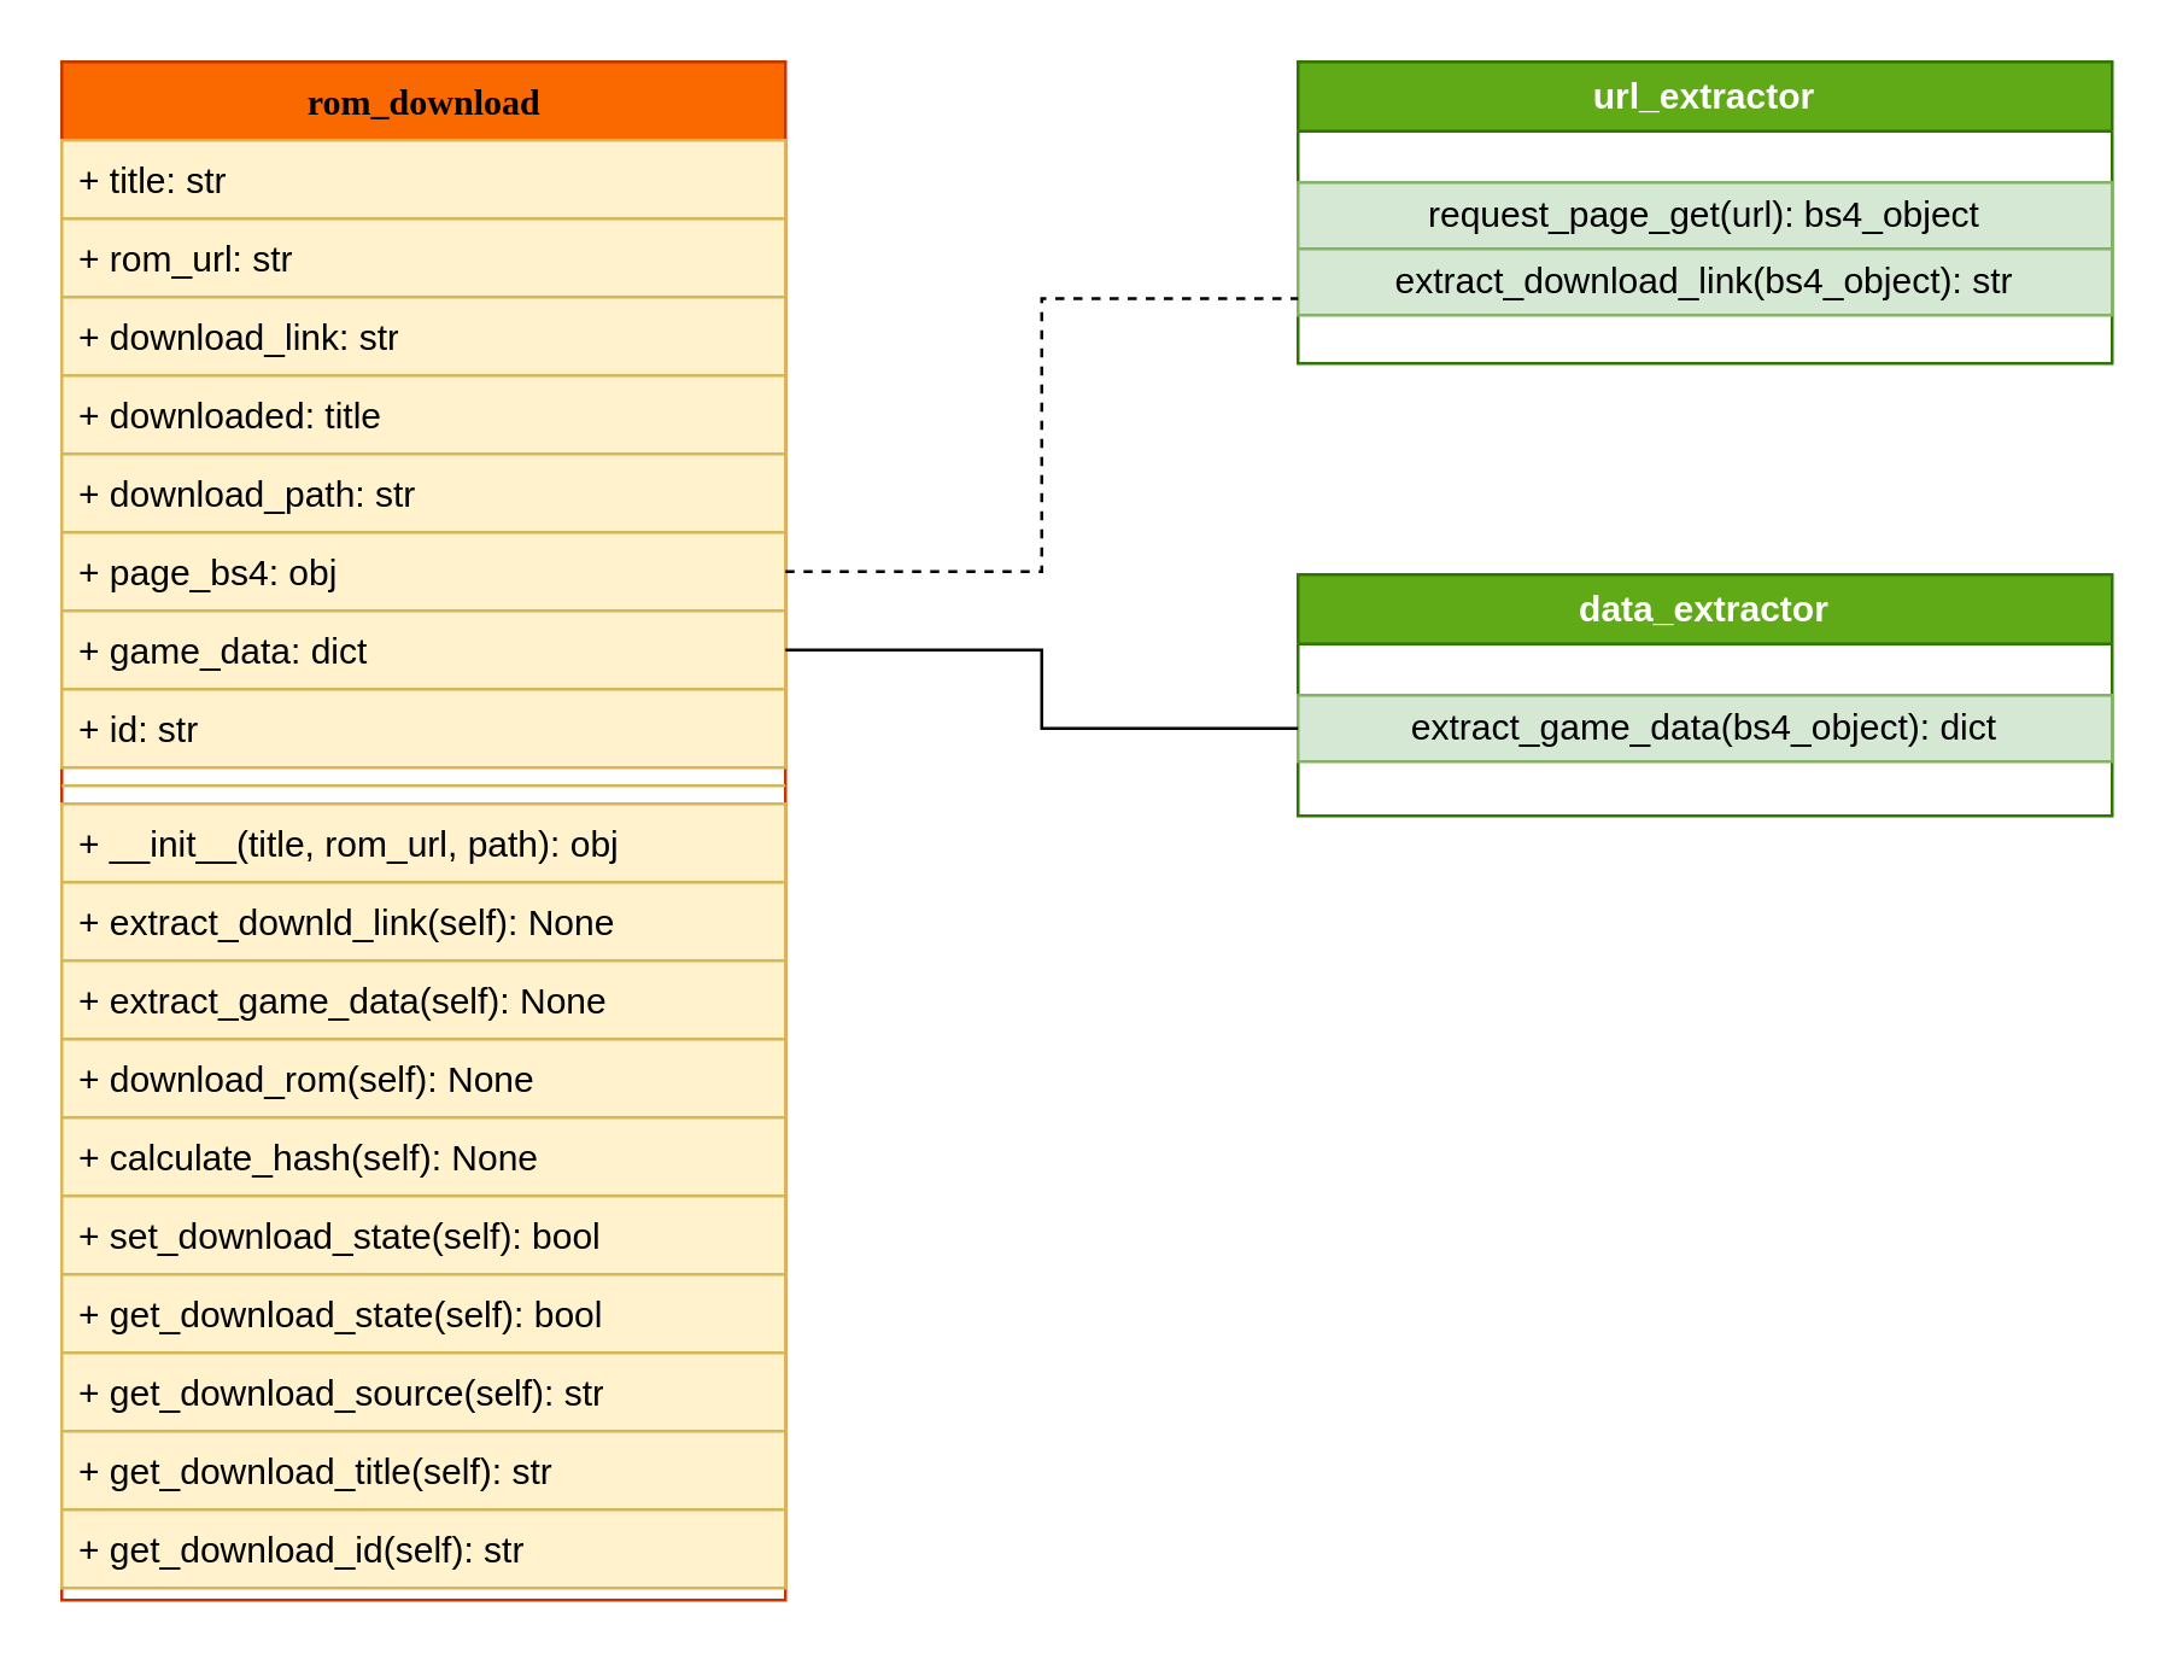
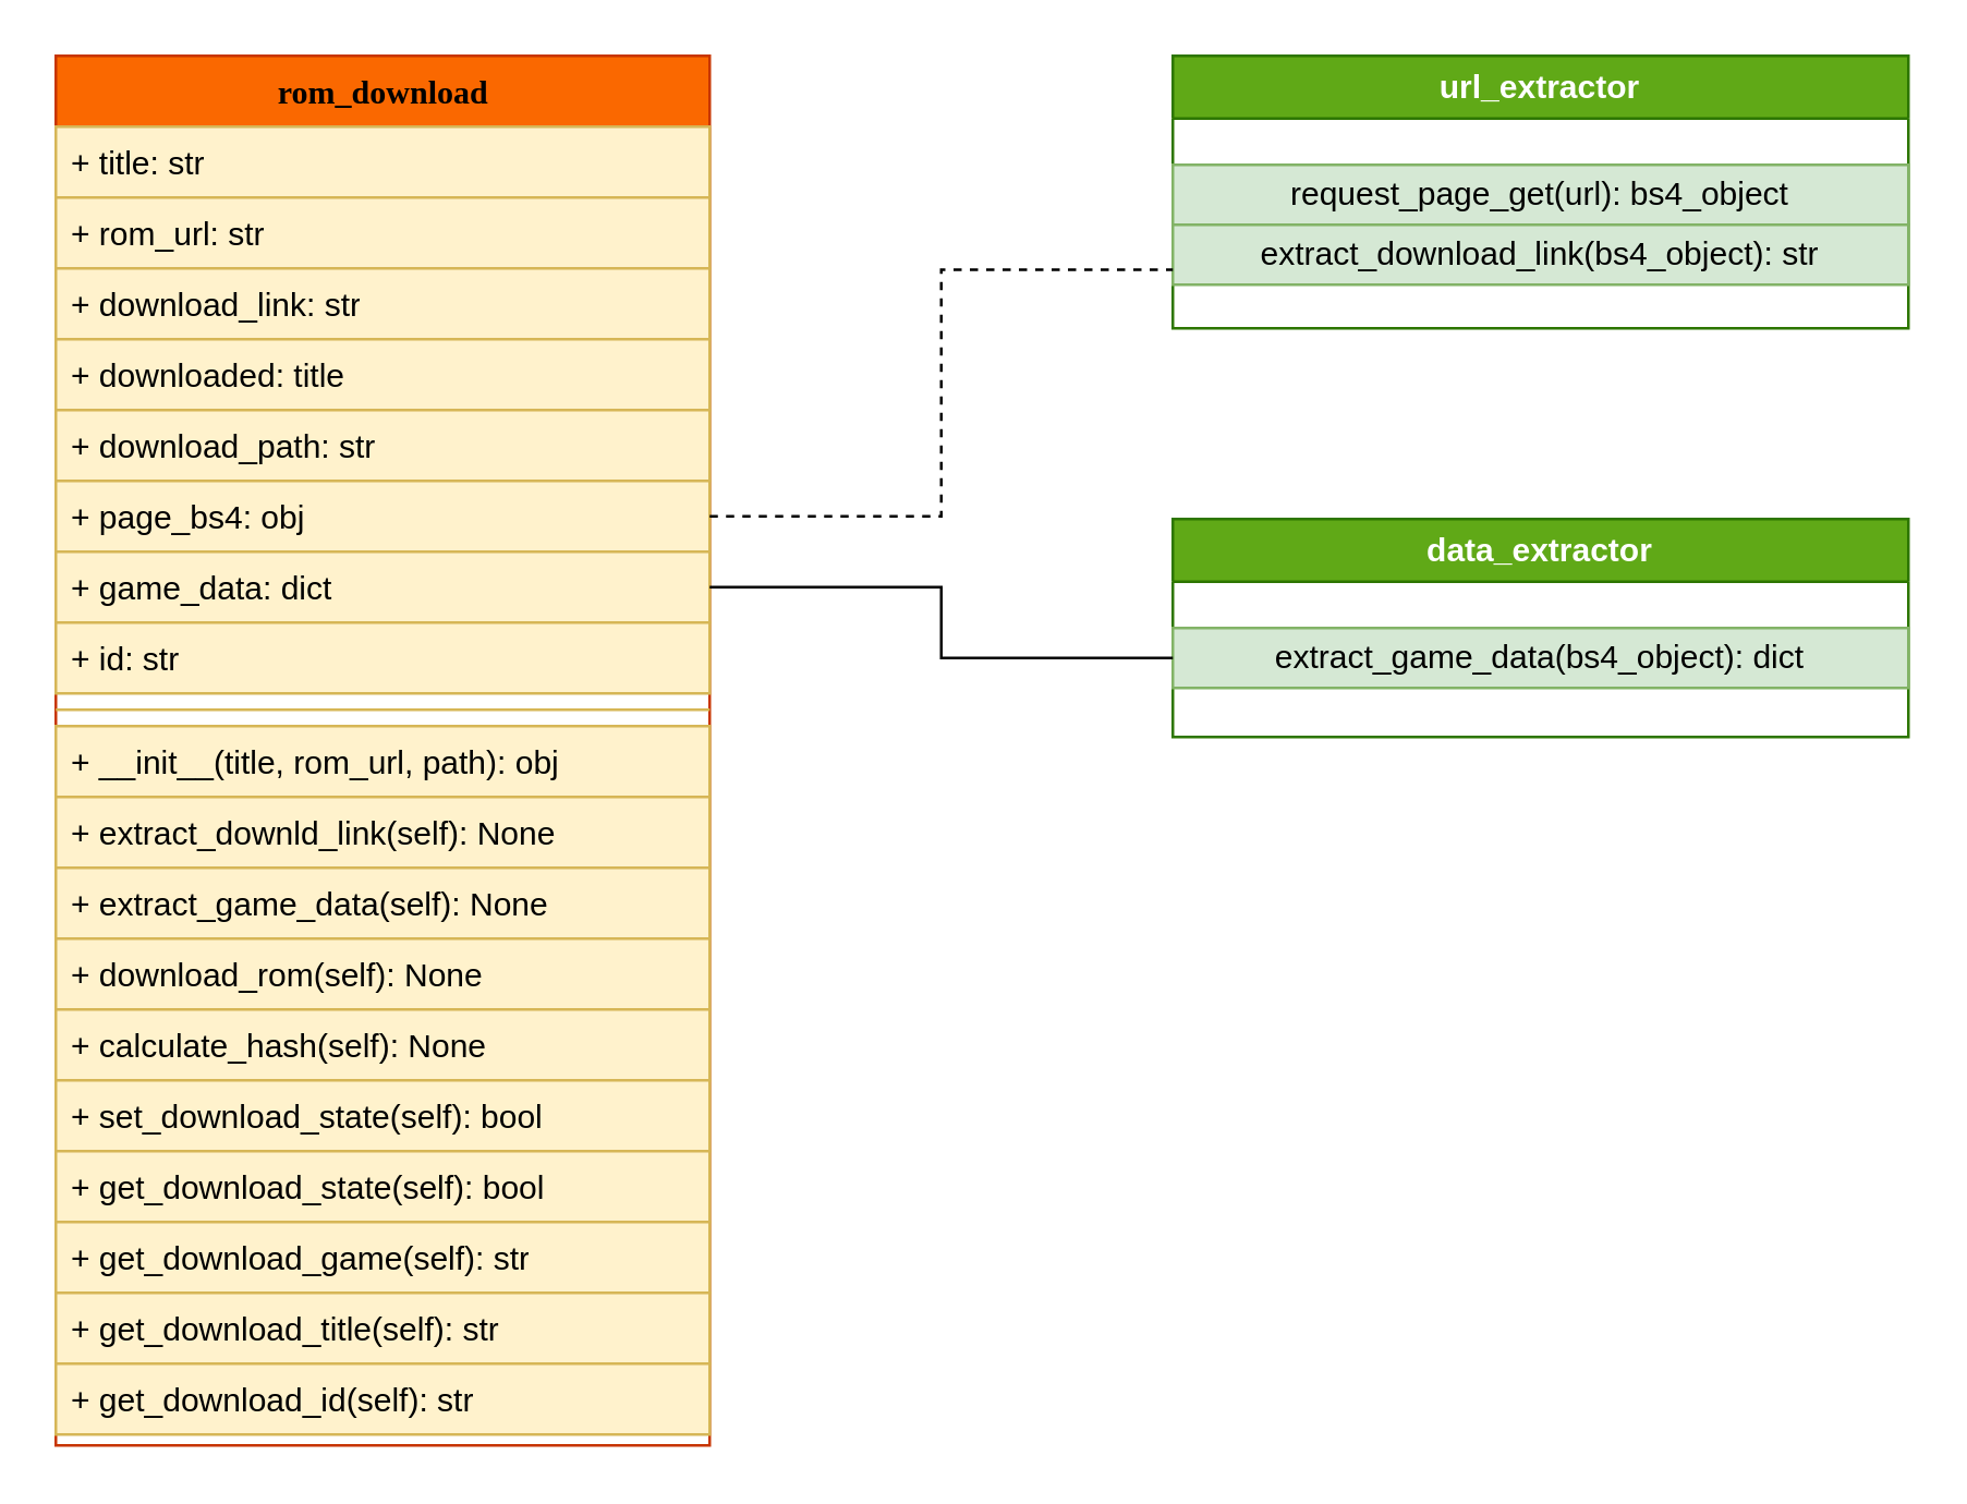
- <mxCell id="19" value="+ get_download_source(self): str" style="text;html=1;strokeColor=#d6b656;fillColor=#fff2cc;align=left;verticalAlign=top;spacingLeft=4;spacingRight=4;whiteSpace=wrap;overflow=hidden;rotatable=0;points=[[0,0.5],[1,0.5]];portConstraint=eastwest;" parent="2" vertex="1"><mxGeometry y="428" width="240" height="26" as="geometry" /></mxCell>
+ <mxCell id="19" value="+ get_download_game(self): str" style="text;html=1;strokeColor=#d6b656;fillColor=#fff2cc;align=left;verticalAlign=top;spacingLeft=4;spacingRight=4;whiteSpace=wrap;overflow=hidden;rotatable=0;points=[[0,0.5],[1,0.5]];portConstraint=eastwest;" parent="2" vertex="1"><mxGeometry y="428" width="240" height="26" as="geometry" /></mxCell>
